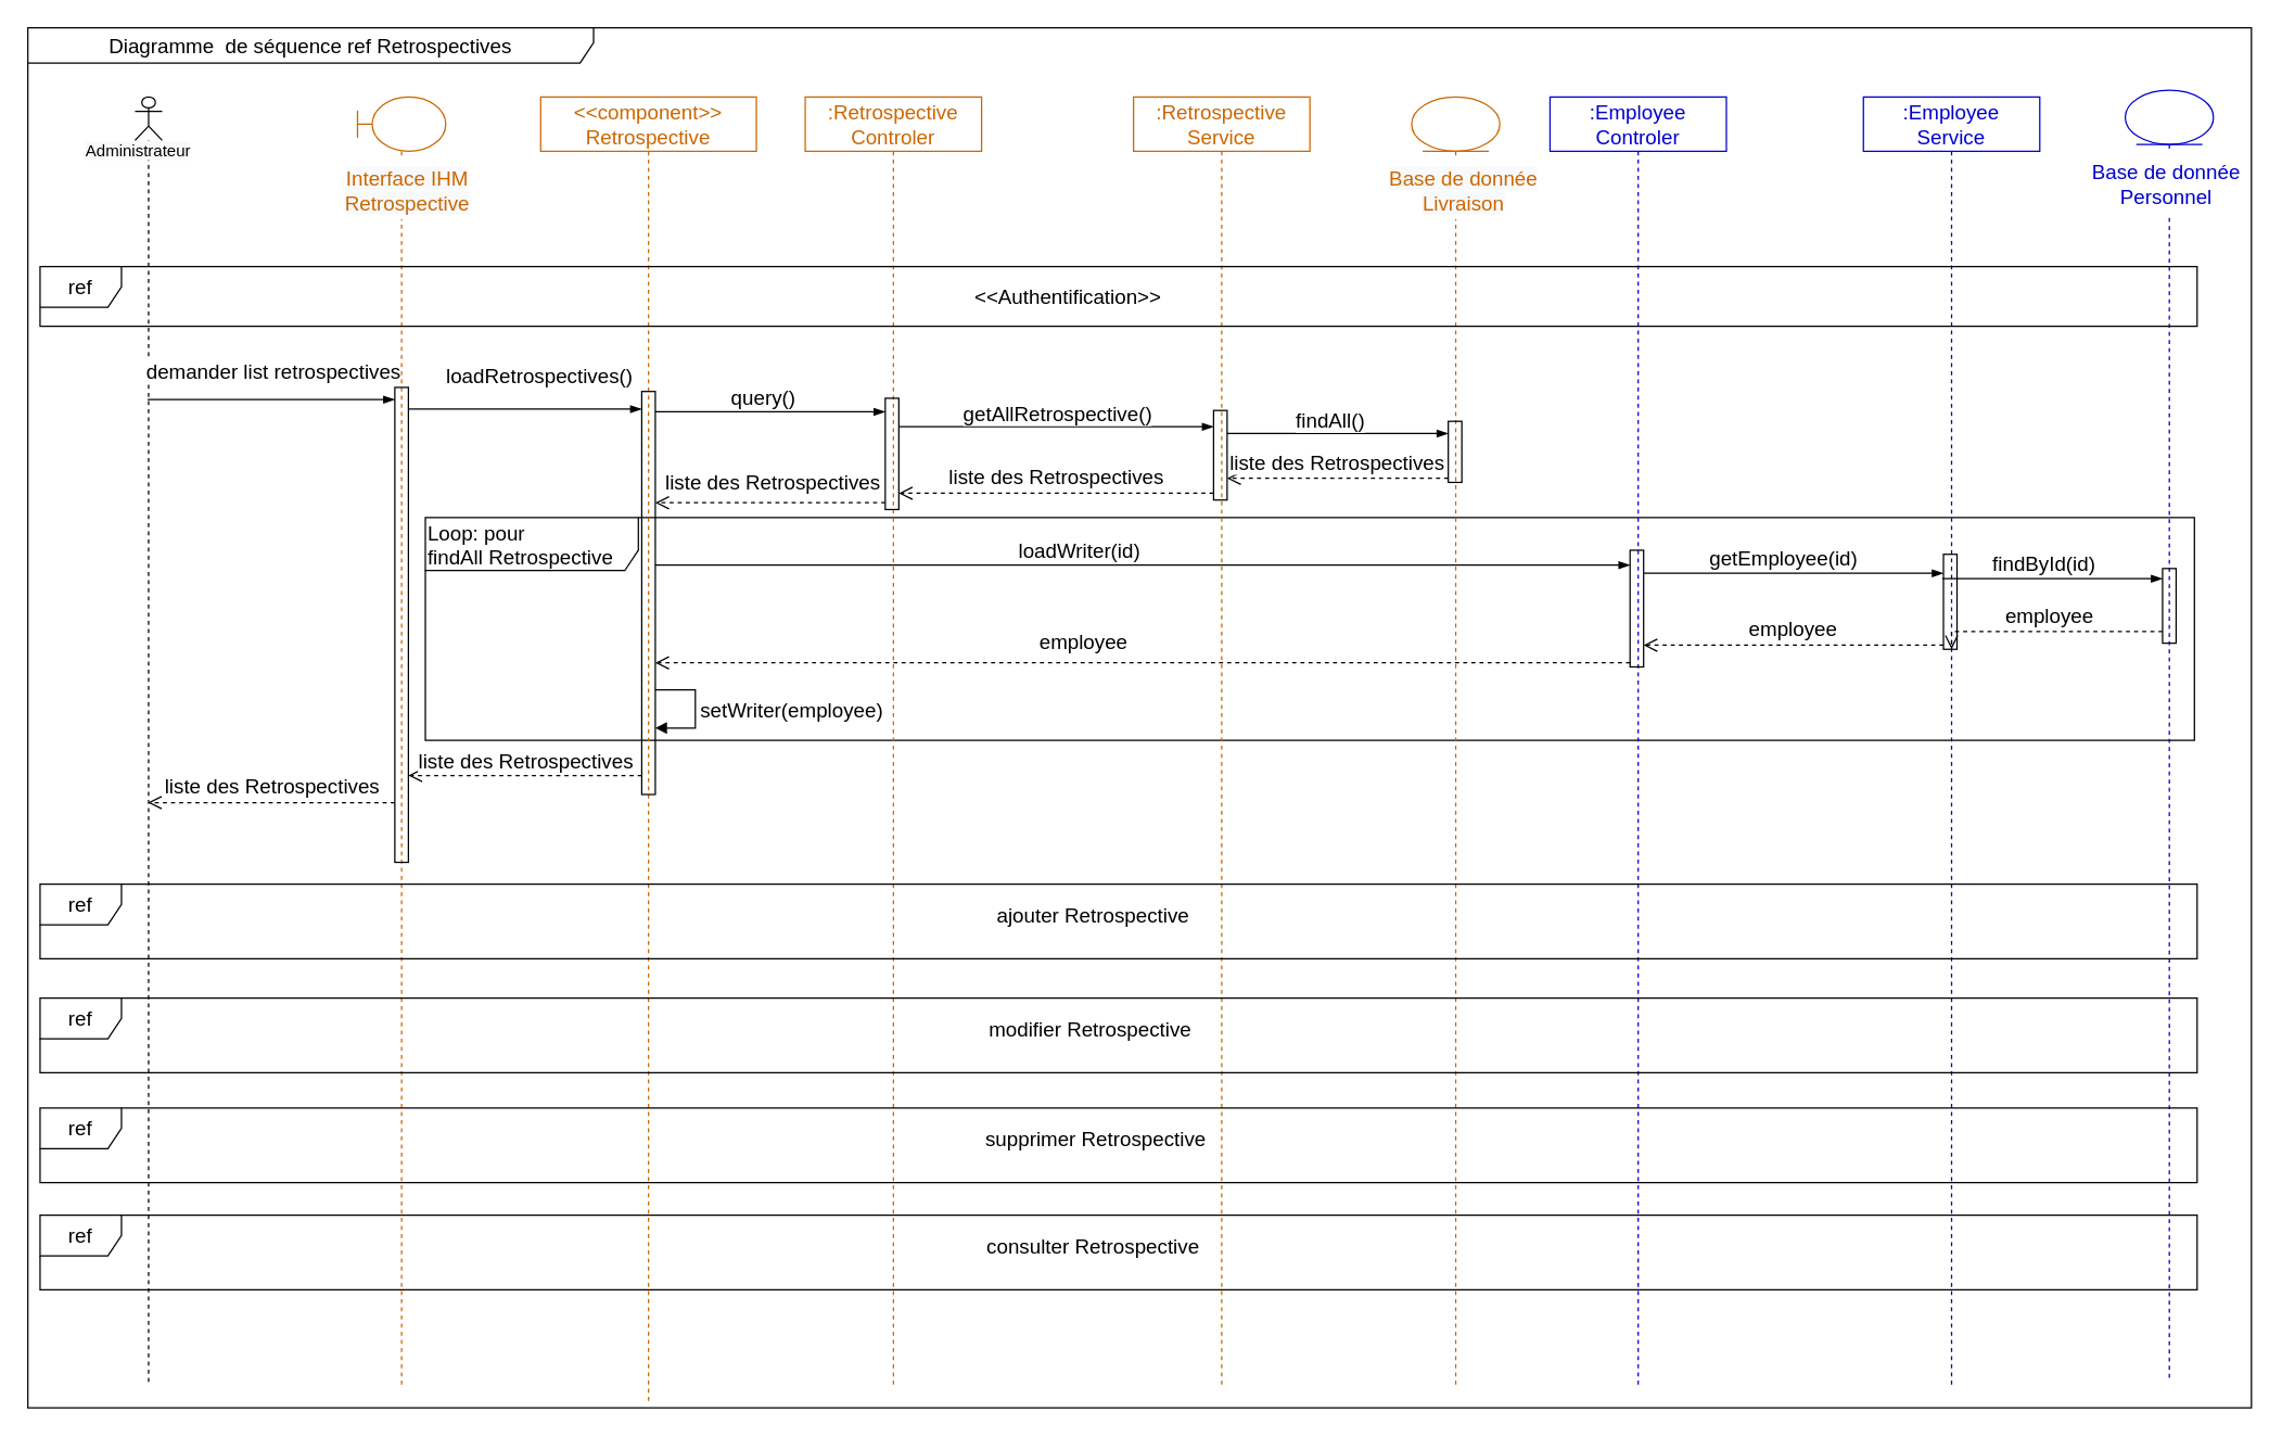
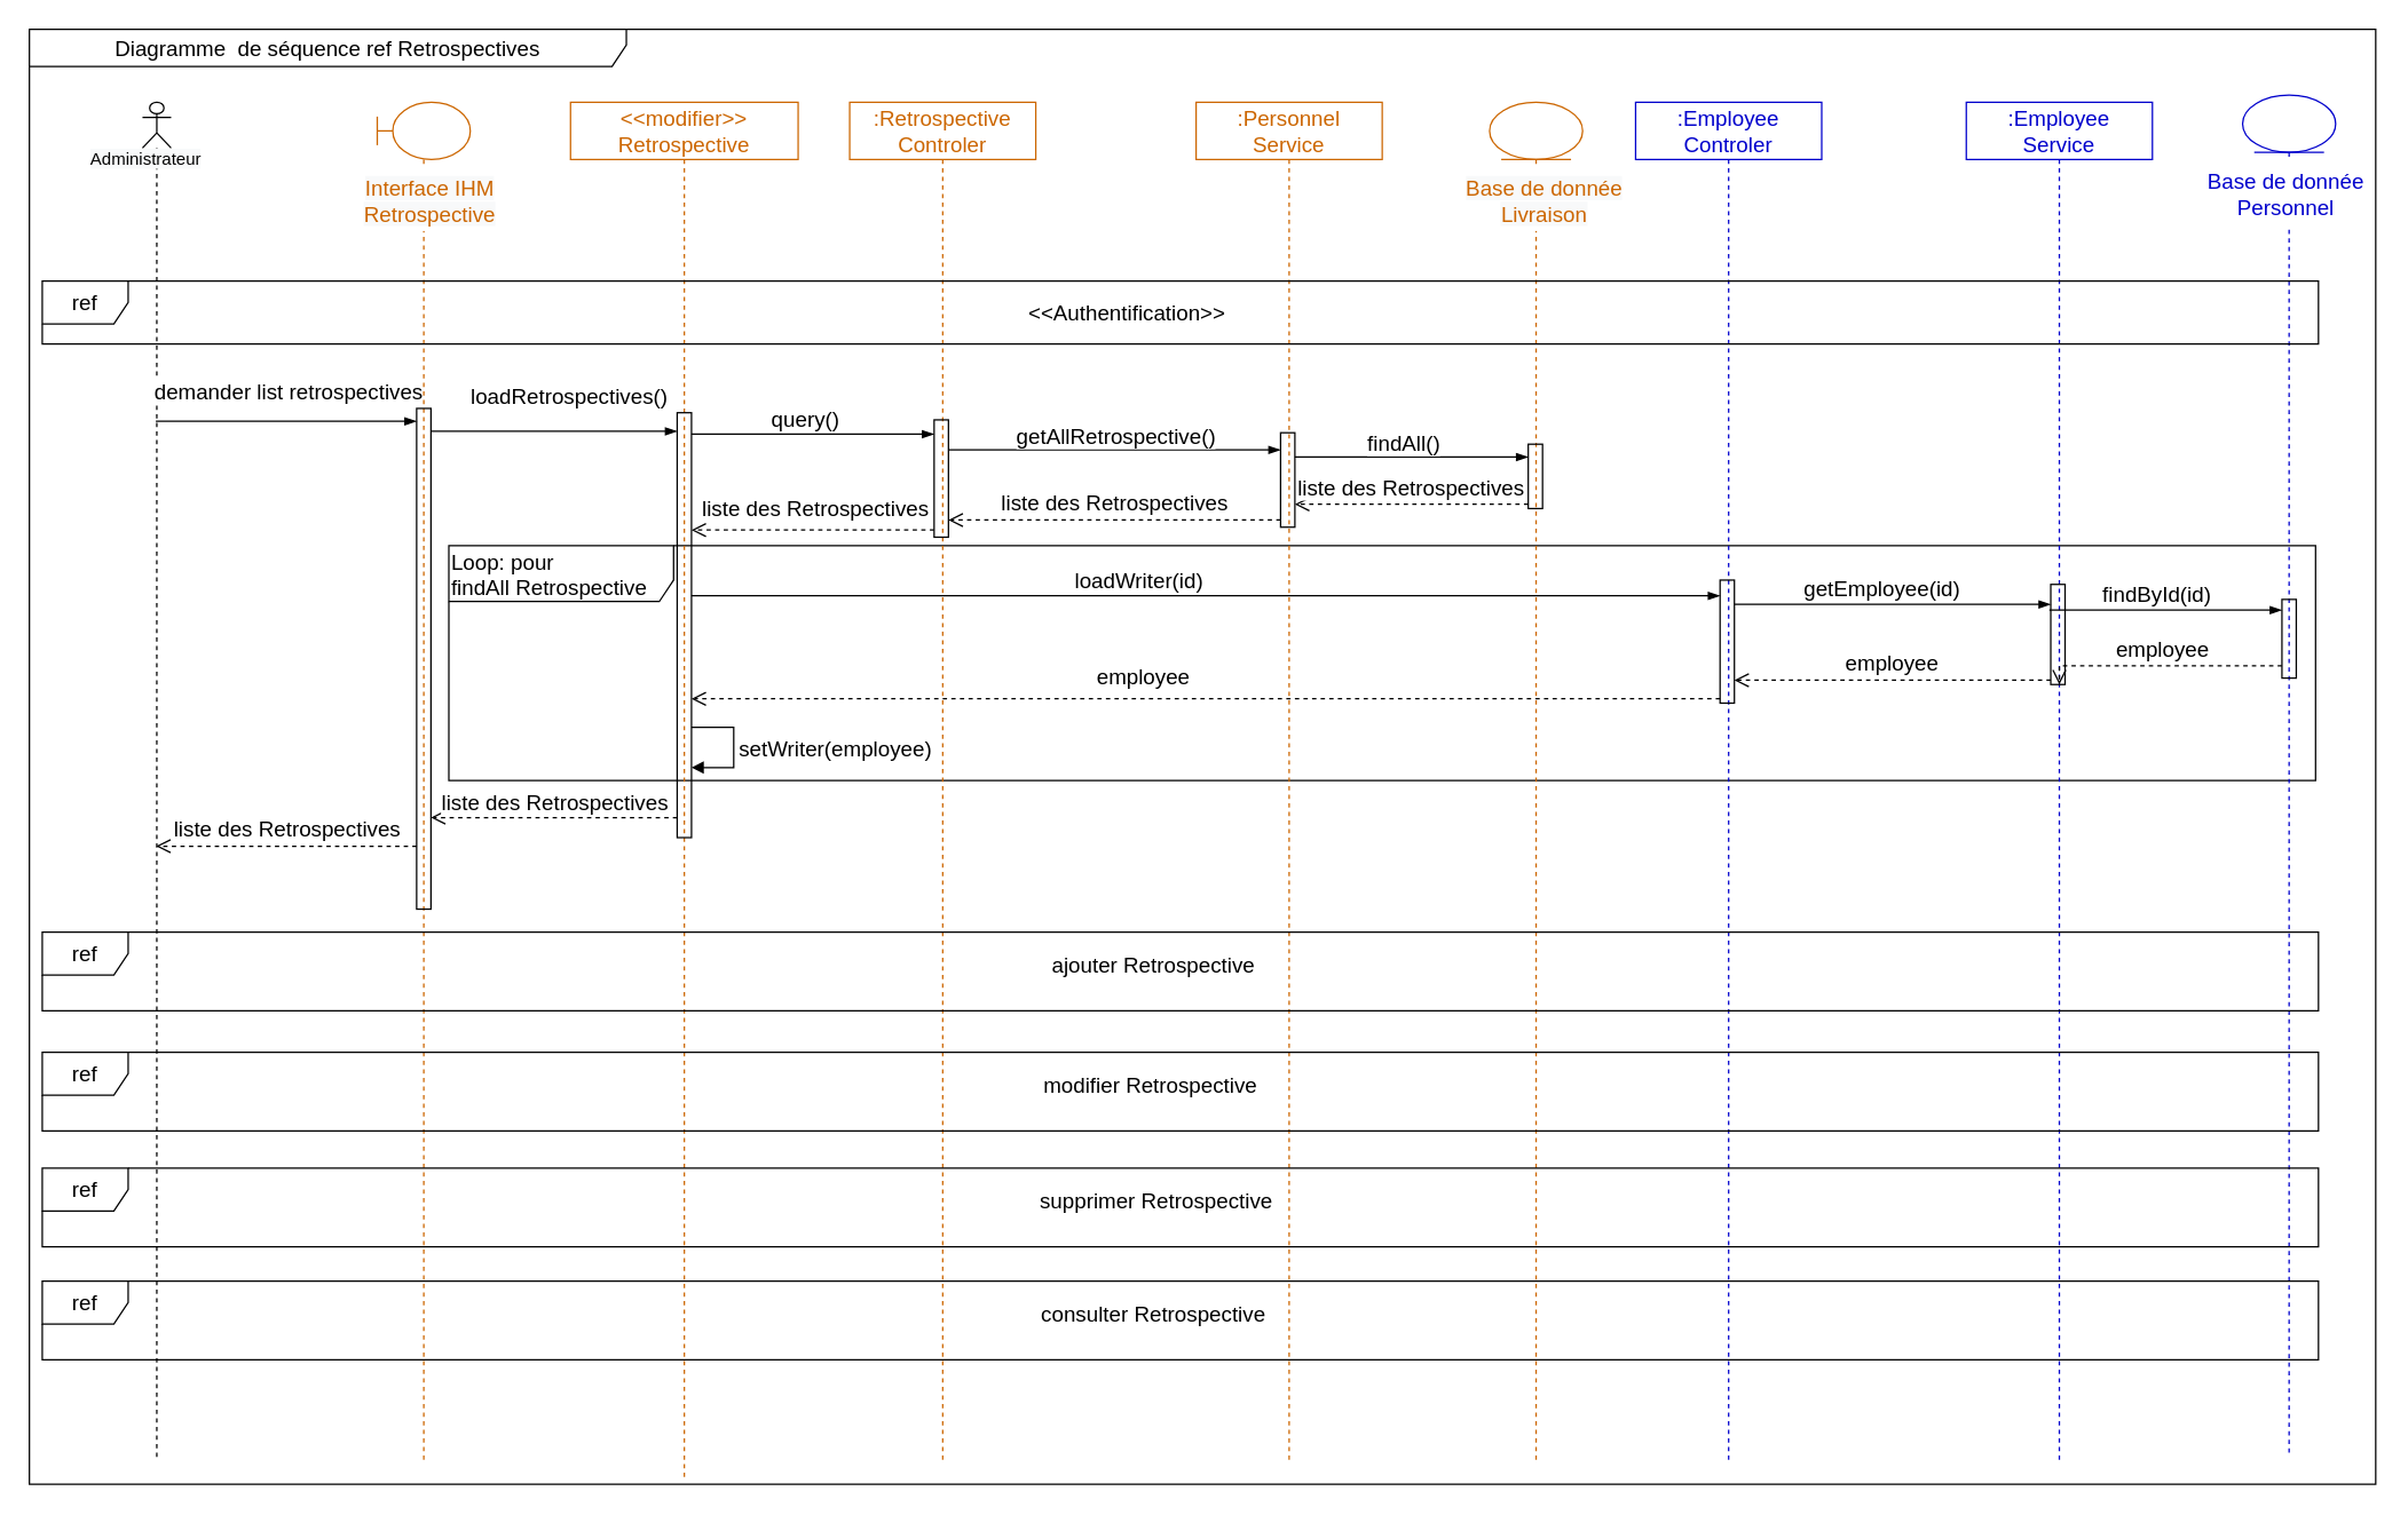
- <mxCell id="43" value="&amp;lt;&amp;lt;component&amp;gt;&amp;gt;&lt;br&gt;Retrospective" style="shape=umlLifeline;perimeter=lifelinePerimeter;whiteSpace=wrap;html=1;container=1;collapsible=0;recursiveResize=0;outlineConnect=0;rounded=0;shadow=0;glass=0;sketch=0;fillColor=none;fontSize=15;fontColor=#CC6600;strokeColor=#CC6600;" vertex="1" parent="1"><mxGeometry x="398" y="71" width="159" height="961" as="geometry" /></mxCell>
+ <mxCell id="43" value="&amp;lt;&amp;lt;modifier&amp;gt;&amp;gt;&lt;br&gt;Retrospective" style="shape=umlLifeline;perimeter=lifelinePerimeter;whiteSpace=wrap;html=1;container=1;collapsible=0;recursiveResize=0;outlineConnect=0;rounded=0;shadow=0;glass=0;sketch=0;fillColor=none;fontSize=15;fontColor=#CC6600;strokeColor=#CC6600;" vertex="1" parent="1"><mxGeometry x="398" y="71" width="159" height="961" as="geometry" /></mxCell>
- <mxCell id="7" value=":Retrospective&lt;br&gt;Service" style="shape=umlLifeline;perimeter=lifelinePerimeter;whiteSpace=wrap;html=1;container=1;collapsible=0;recursiveResize=0;outlineConnect=0;rounded=0;shadow=0;glass=0;sketch=0;fillColor=none;fontSize=15;fontColor=#CC6600;strokeColor=#CC6600;" vertex="1" parent="1"><mxGeometry x="835" y="71" width="130" height="950" as="geometry" /></mxCell>
+ <mxCell id="7" value=":Personnel&lt;br&gt;Service" style="shape=umlLifeline;perimeter=lifelinePerimeter;whiteSpace=wrap;html=1;container=1;collapsible=0;recursiveResize=0;outlineConnect=0;rounded=0;shadow=0;glass=0;sketch=0;fillColor=none;fontSize=15;fontColor=#CC6600;strokeColor=#CC6600;" vertex="1" parent="1"><mxGeometry x="835" y="71" width="130" height="950" as="geometry" /></mxCell>
